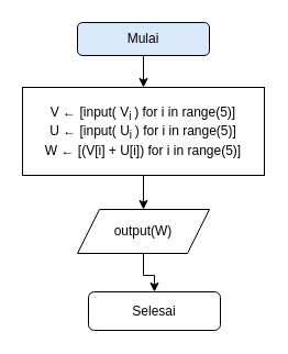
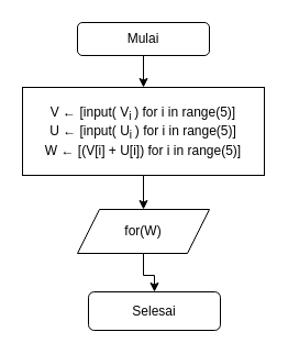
- <mxCell id="3" value="Mulai" style="rounded=1;whiteSpace=wrap;html=1;fillColor=#dae8fc;" parent="1" vertex="1"><mxGeometry x="70" y="20" width="120" height="30" as="geometry" /></mxCell>
+ <mxCell id="3" value="Mulai" style="rounded=1;whiteSpace=wrap;html=1;" parent="1" vertex="1"><mxGeometry x="70" y="20" width="120" height="30" as="geometry" /></mxCell>
- <mxCell id="7" value="output(W)" style="shape=parallelogram;perimeter=parallelogramPerimeter;whiteSpace=wrap;html=1;fixedSize=1;" parent="1" vertex="1"><mxGeometry x="70" y="190" width="120" height="40" as="geometry" /></mxCell>
+ <mxCell id="7" value="for(W)" style="shape=parallelogram;perimeter=parallelogramPerimeter;whiteSpace=wrap;html=1;fixedSize=1;" parent="1" vertex="1"><mxGeometry x="70" y="190" width="120" height="40" as="geometry" /></mxCell>
